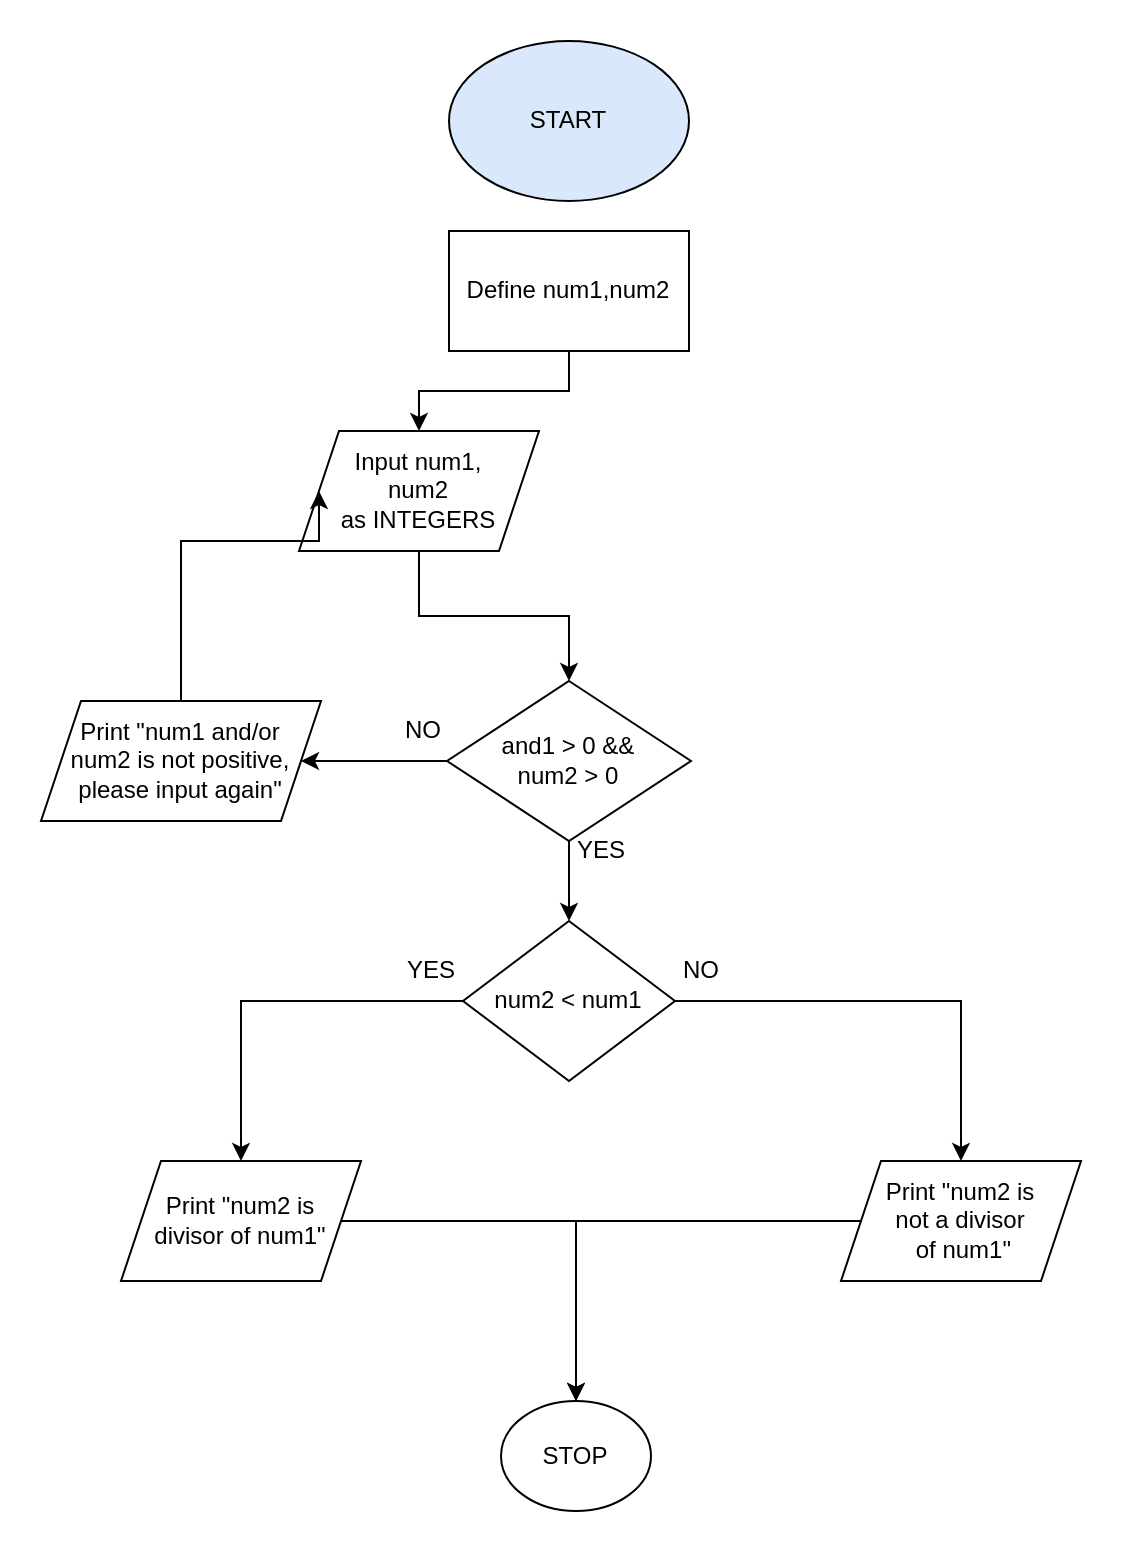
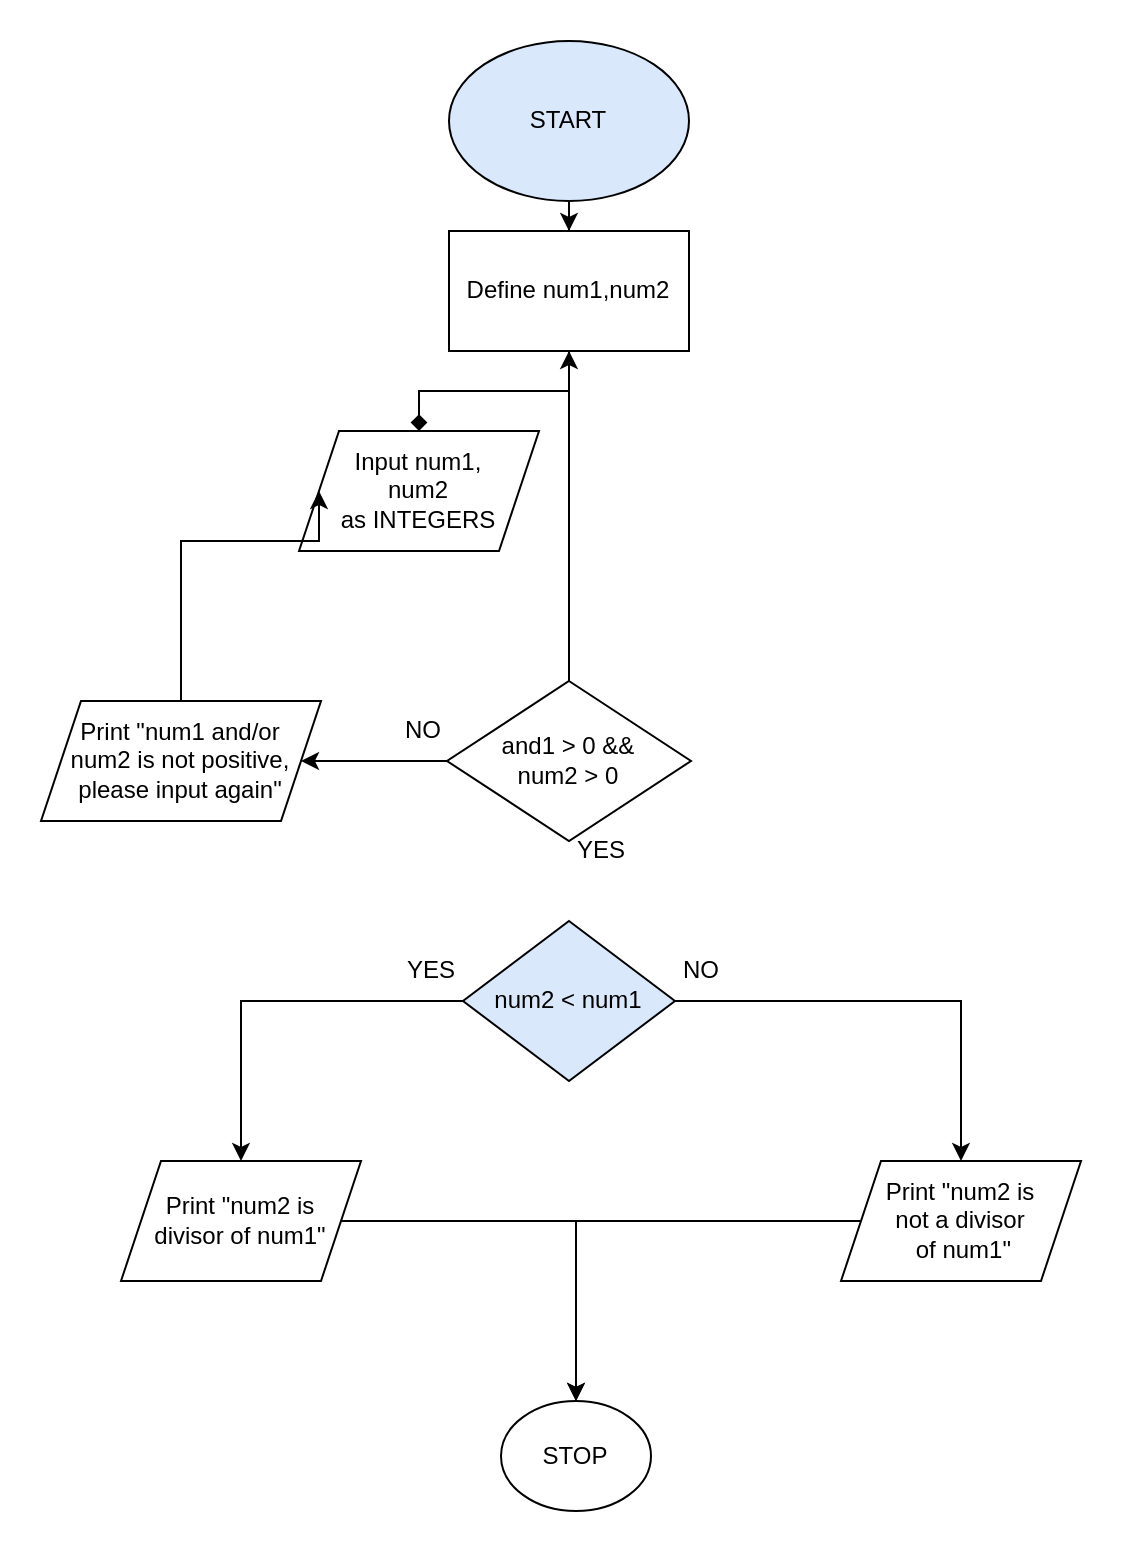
+ <mxCell id="2" style="edgeStyle=orthogonalEdgeStyle;rounded=0;orthogonalLoop=1;jettySize=auto;html=1;" edge="1" parent="1" source="3" target="5"><mxGeometry relative="1" as="geometry"><mxPoint x="284" y="140" as="targetPoint" /></mxGeometry></mxCell>
- <mxCell id="4" style="edgeStyle=orthogonalEdgeStyle;rounded=0;orthogonalLoop=1;jettySize=auto;html=1;" edge="1" parent="1" source="5" target="7"><mxGeometry relative="1" as="geometry"><mxPoint x="284" y="260" as="targetPoint" /></mxGeometry></mxCell>
+ <mxCell id="4" style="edgeStyle=orthogonalEdgeStyle;rounded=0;orthogonalLoop=1;jettySize=auto;html=1;endArrow=diamond;" edge="1" parent="1" source="5" target="7"><mxGeometry relative="1" as="geometry"><mxPoint x="284" y="260" as="targetPoint" /></mxGeometry></mxCell>
- <mxCell id="6" style="edgeStyle=orthogonalEdgeStyle;rounded=0;orthogonalLoop=1;jettySize=auto;html=1;" edge="1" parent="1" source="7" target="10"><mxGeometry relative="1" as="geometry"><mxPoint x="284" y="360" as="targetPoint" /></mxGeometry></mxCell>
- <mxCell id="9" style="edgeStyle=orthogonalEdgeStyle;rounded=0;orthogonalLoop=1;jettySize=auto;html=1;" edge="1" parent="1" source="10" target="15"><mxGeometry relative="1" as="geometry"><mxPoint x="284" y="480" as="targetPoint" /></mxGeometry></mxCell>
+ <mxCell id="9" style="edgeStyle=orthogonalEdgeStyle;rounded=0;orthogonalLoop=1;jettySize=auto;html=1;" edge="1" parent="1" source="10" target="5"><mxGeometry relative="1" as="geometry"><mxPoint x="284" y="480" as="targetPoint" /></mxGeometry></mxCell>
- <mxCell id="15" value="num2 &amp;lt; num1" style="rhombus;whiteSpace=wrap;html=1;" vertex="1" parent="1"><mxGeometry x="231" y="460" width="106" height="80" as="geometry" /></mxCell>
+ <mxCell id="15" value="num2 &amp;lt; num1" style="rhombus;whiteSpace=wrap;html=1;fillColor=#dae8fc;" vertex="1" parent="1"><mxGeometry x="231" y="460" width="106" height="80" as="geometry" /></mxCell>
